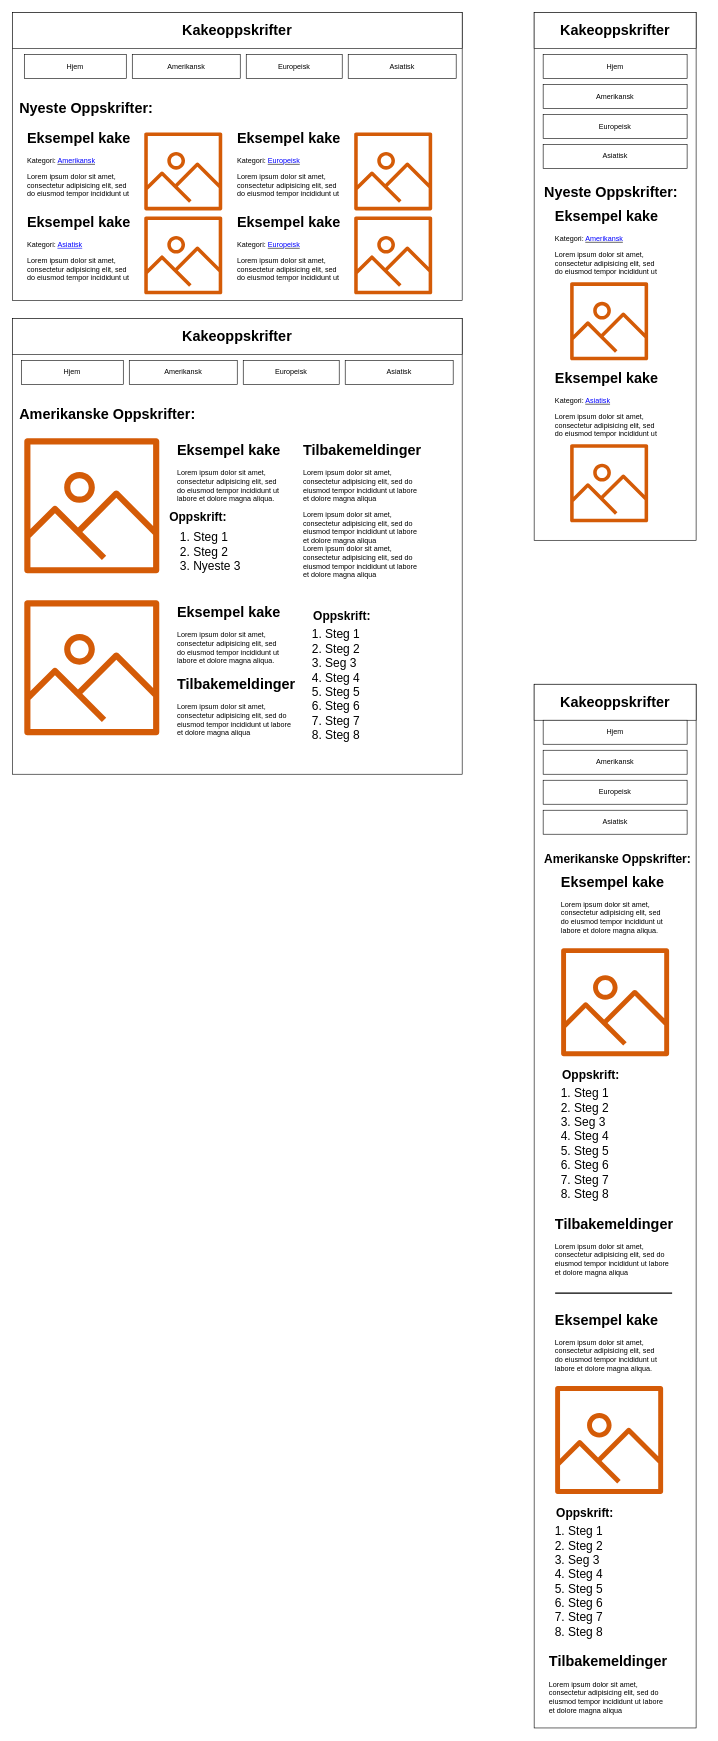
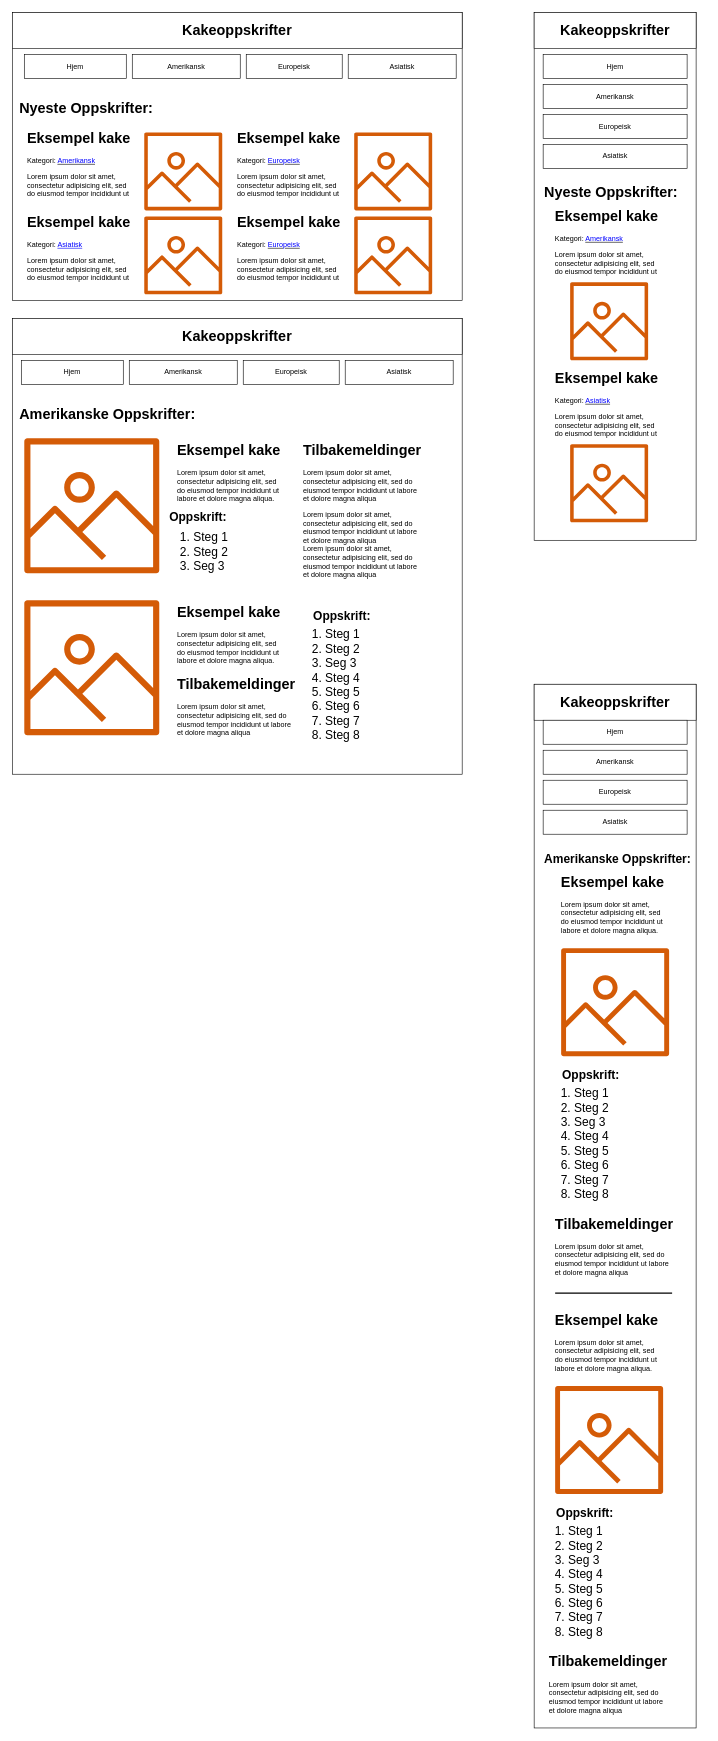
- <mxCell id="33" value="&lt;ol&gt;&lt;li&gt;Steg 1&lt;/li&gt;&lt;li&gt;Steg 2&lt;/li&gt;&lt;li&gt;Nyeste 3&lt;/li&gt;&lt;/ol&gt;" style="text;strokeColor=none;fillColor=none;html=1;whiteSpace=wrap;verticalAlign=middle;overflow=hidden;fontSize=20;fontColor=#000000;" parent="1" vertex="1"><mxGeometry x="280" y="860" width="260" height="105" as="geometry" /></mxCell>
+ <mxCell id="33" value="&lt;ol&gt;&lt;li&gt;Steg 1&lt;/li&gt;&lt;li&gt;Steg 2&lt;/li&gt;&lt;li&gt;Seg 3&lt;/li&gt;&lt;/ol&gt;" style="text;strokeColor=none;fillColor=none;html=1;whiteSpace=wrap;verticalAlign=middle;overflow=hidden;fontSize=20;fontColor=#000000;" parent="1" vertex="1"><mxGeometry x="280" y="860" width="260" height="105" as="geometry" /></mxCell>
